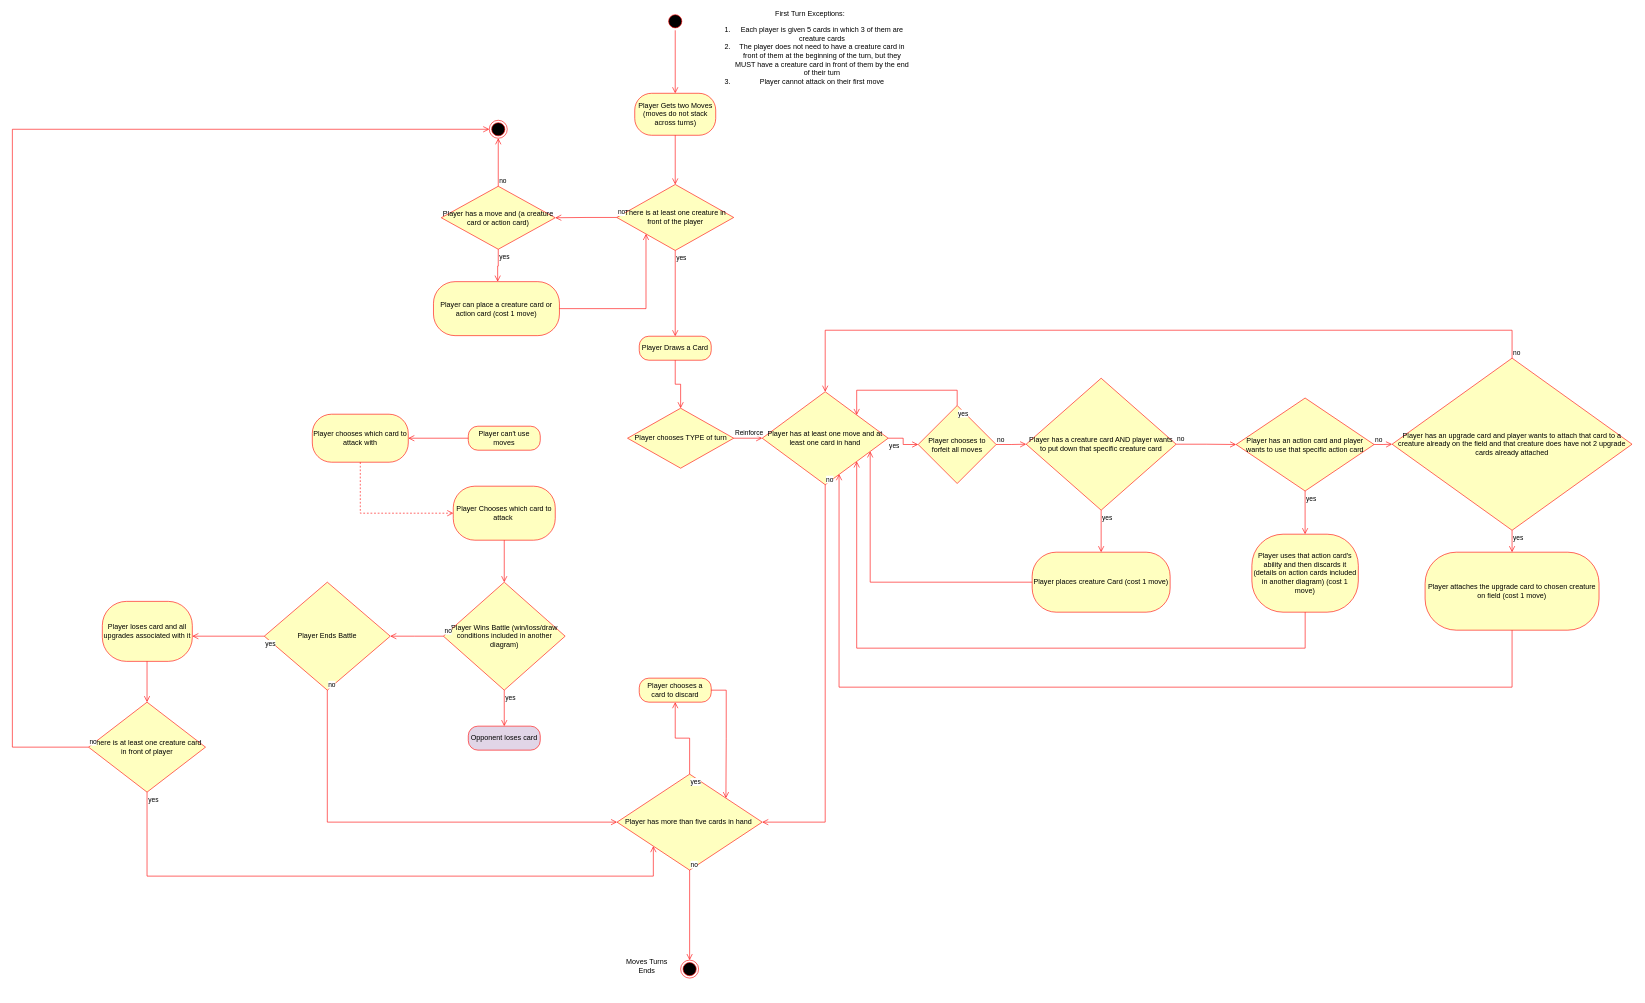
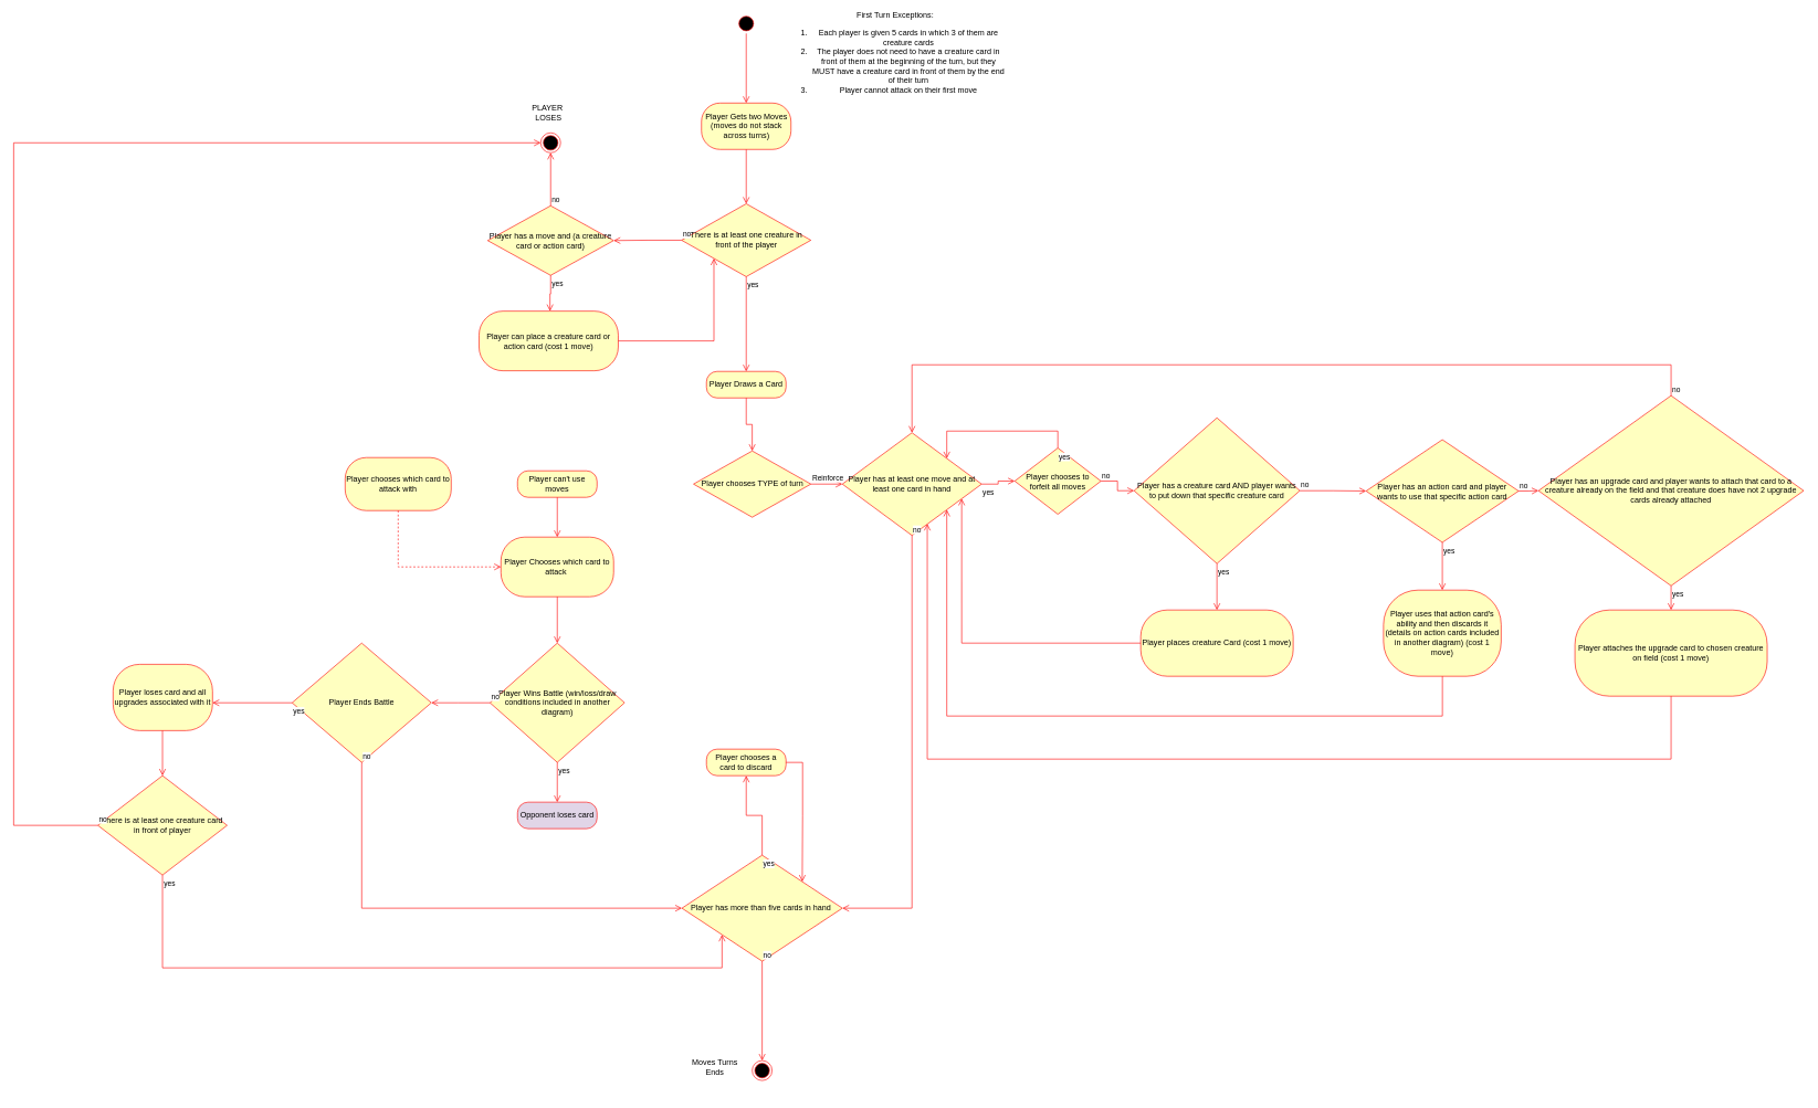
+ <mxCell id="16" value="PLAYER&amp;nbsp;&lt;br&gt;LOSES" style="text;html=1;strokeColor=none;fillColor=none;align=center;verticalAlign=middle;whiteSpace=wrap;rounded=0;" vertex="1" parent="1"><mxGeometry x="797" y="155" width="60" height="30" as="geometry" /></mxCell>
- <mxCell id="39" value="" style="edgeStyle=orthogonalEdgeStyle;html=1;verticalAlign=bottom;endArrow=open;endSize=8;strokeColor=#ff0000;rounded=0;" edge="1" source="38" parent="1" target="21"><mxGeometry relative="1" as="geometry"><mxPoint x="872" y="800" as="targetPoint" /></mxGeometry></mxCell>
+ <mxCell id="39" value="" style="edgeStyle=orthogonalEdgeStyle;html=1;verticalAlign=bottom;endArrow=open;endSize=8;strokeColor=#ff0000;rounded=0;" edge="1" source="38" parent="1" target="23"><mxGeometry relative="1" as="geometry"><mxPoint x="872" y="800" as="targetPoint" /></mxGeometry></mxCell>
- <mxCell id="58" value="Player chooses to forfeit all moves" style="rhombus;whiteSpace=wrap;html=1;fontColor=#000000;fillColor=#ffffc0;strokeColor=#ff0000;" vertex="1" parent="1"><mxGeometry x="1530" y="675.5" width="130" height="130" as="geometry" /></mxCell>
+ <mxCell id="58" value="Player chooses to forfeit all moves" style="rhombus;whiteSpace=wrap;html=1;fontColor=#000000;fillColor=#ffffc0;strokeColor=#ff0000;" vertex="1" parent="1"><mxGeometry x="1530" y="675.5" width="130" height="100" as="geometry" /></mxCell>
